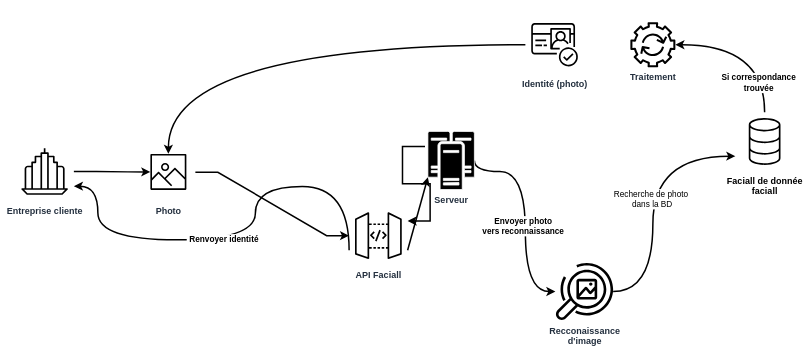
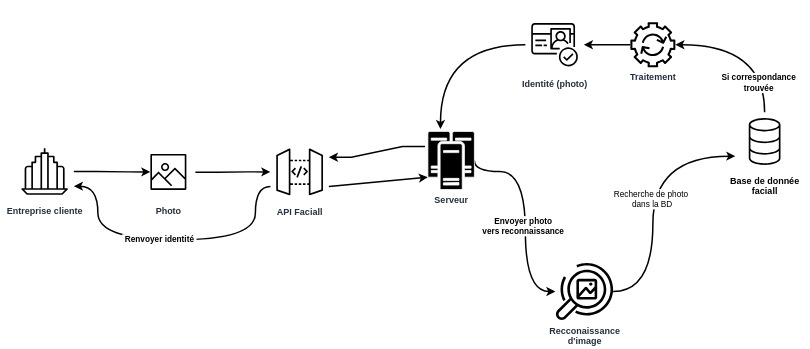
+ <mxCell id="16" style="edgeStyle=orthogonalEdgeStyle;curved=1;rounded=0;orthogonalLoop=1;jettySize=auto;html=1;exitX=0;exitY=0.5;exitDx=0;exitDy=0;exitPerimeter=0;entryX=1;entryY=0.5;entryDx=0;entryDy=0;entryPerimeter=0;strokeWidth=2;" edge="1" parent="1" source="10" target="18"><mxGeometry relative="1" as="geometry" /></mxCell>
- <mxCell id="17" style="edgeStyle=orthogonalEdgeStyle;curved=1;rounded=0;orthogonalLoop=1;jettySize=auto;html=1;exitX=0;exitY=0.5;exitDx=0;exitDy=0;exitPerimeter=0;strokeWidth=2;" edge="1" parent="1" source="18" target="19"><mxGeometry relative="1" as="geometry" /></mxCell>
+ <mxCell id="17" style="edgeStyle=orthogonalEdgeStyle;curved=1;rounded=0;orthogonalLoop=1;jettySize=auto;html=1;exitX=0;exitY=0.5;exitDx=0;exitDy=0;exitPerimeter=0;entryX=0.271;entryY=-0.041;entryDx=0;entryDy=0;entryPerimeter=0;strokeWidth=2;" edge="1" parent="1" source="18" target="23"><mxGeometry relative="1" as="geometry" /></mxCell>
- <mxCell id="15" value="&lt;span style=&quot;color: rgb(0 , 0 , 0) ; font-weight: 700&quot;&gt;Faciall de donnée&lt;/span&gt;&lt;br style=&quot;color: rgb(0 , 0 , 0) ; font-weight: 700&quot;&gt;&lt;span style=&quot;color: rgb(0 , 0 , 0) ; font-weight: 700&quot;&gt;faciall&lt;/span&gt;" style="sketch=0;points=[[0,0,0],[0.25,0,0],[0.5,0,0],[0.75,0,0],[1,0,0],[0,1,0],[0.25,1,0],[0.5,1,0],[0.75,1,0],[1,1,0],[0,0.25,0],[0,0.5,0],[0,0.75,0],[1,0.25,0],[1,0.5,0],[1,0.75,0]];outlineConnect=0;fontColor=#232F3E;gradientDirection=north;fillColor=none;strokeColor=#000000;dashed=0;verticalLabelPosition=bottom;verticalAlign=top;align=center;html=1;fontSize=12;fontStyle=0;aspect=fixed;shape=mxgraph.aws4.resourceIcon;resIcon=mxgraph.aws4.database;shadow=0;" vertex="1" parent="1"><mxGeometry x="980" y="149" width="78" height="78" as="geometry" /></mxCell>
+ <mxCell id="15" value="&lt;span style=&quot;color: rgb(0 , 0 , 0) ; font-weight: 700&quot;&gt;Base de donnée&lt;/span&gt;&lt;br style=&quot;color: rgb(0 , 0 , 0) ; font-weight: 700&quot;&gt;&lt;span style=&quot;color: rgb(0 , 0 , 0) ; font-weight: 700&quot;&gt;faciall&lt;/span&gt;" style="sketch=0;points=[[0,0,0],[0.25,0,0],[0.5,0,0],[0.75,0,0],[1,0,0],[0,1,0],[0.25,1,0],[0.5,1,0],[0.75,1,0],[1,1,0],[0,0.25,0],[0,0.5,0],[0,0.75,0],[1,0.25,0],[1,0.5,0],[1,0.75,0]];outlineConnect=0;fontColor=#232F3E;gradientDirection=north;fillColor=none;strokeColor=#000000;dashed=0;verticalLabelPosition=bottom;verticalAlign=top;align=center;html=1;fontSize=12;fontStyle=0;aspect=fixed;shape=mxgraph.aws4.resourceIcon;resIcon=mxgraph.aws4.database;shadow=0;" vertex="1" parent="1"><mxGeometry x="980" y="149" width="78" height="78" as="geometry" /></mxCell>
- <mxCell id="8" value="&lt;b&gt;API Faciall&lt;/b&gt;" style="sketch=0;points=[[0,0,0],[0.25,0,0],[0.5,0,0],[0.75,0,0],[1,0,0],[0,1,0],[0.25,1,0],[0.5,1,0],[0.75,1,0],[1,1,0],[0,0.25,0],[0,0.5,0],[0,0.75,0],[1,0.25,0],[1,0.5,0],[1,0.75,0]];outlineConnect=0;fontColor=#232F3E;gradientDirection=north;fillColor=none;strokeColor=#000000;dashed=0;verticalLabelPosition=bottom;verticalAlign=top;align=center;html=1;fontSize=12;fontStyle=0;aspect=fixed;shape=mxgraph.aws4.resourceIcon;resIcon=mxgraph.aws4.api_gateway;shadow=0;" vertex="1" parent="1"><mxGeometry x="465" y="274.5" width="78" height="78" as="geometry" /></mxCell>
+ <mxCell id="8" value="&lt;b&gt;API Faciall&lt;/b&gt;" style="sketch=0;points=[[0,0,0],[0.25,0,0],[0.5,0,0],[0.75,0,0],[1,0,0],[0,1,0],[0.25,1,0],[0.5,1,0],[0.75,1,0],[1,1,0],[0,0.25,0],[0,0.5,0],[0,0.75,0],[1,0.25,0],[1,0.5,0],[1,0.75,0]];outlineConnect=0;fontColor=#232F3E;gradientDirection=north;fillColor=none;strokeColor=#000000;dashed=0;verticalLabelPosition=bottom;verticalAlign=top;align=center;html=1;fontSize=12;fontStyle=0;aspect=fixed;shape=mxgraph.aws4.resourceIcon;resIcon=mxgraph.aws4.api_gateway;shadow=0;" vertex="1" parent="1"><mxGeometry x="360" y="189.5" width="78" height="78" as="geometry" /></mxCell>
